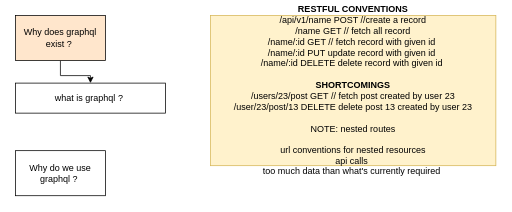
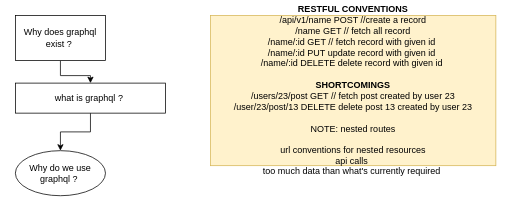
- <mxCell id="3" value="Why does graphql exist ?&amp;nbsp;" style="rounded=0;whiteSpace=wrap;html=1;fillColor=#ffe6cc;" vertex="1" parent="1"><mxGeometry y="20" width="120" height="60" as="geometry" x="20" /></mxCell>
+ <mxCell id="3" value="Why does graphql exist ?&amp;nbsp;" style="rounded=0;whiteSpace=wrap;html=1;" vertex="1" parent="1"><mxGeometry y="20" width="120" height="60" as="geometry" x="20" /></mxCell>
+ <mxCell id="4" value="" style="edgeStyle=orthogonalEdgeStyle;rounded=0;orthogonalLoop=1;jettySize=auto;html=1;" edge="1" parent="1" source="5" target="6"><mxGeometry relative="1" as="geometry" /></mxCell>
- <mxCell id="6" value="Why do we use graphql ?&amp;nbsp;" style="rounded=0;whiteSpace=wrap;html=1;" vertex="1" parent="1"><mxGeometry y="200" width="120" height="60" as="geometry" x="20" /></mxCell>
+ <mxCell id="6" value="Why do we use graphql ?&amp;nbsp;" style="ellipse;whiteSpace=wrap;html=1;" vertex="1" parent="1"><mxGeometry y="200" width="120" height="60" as="geometry" x="20" /></mxCell>
